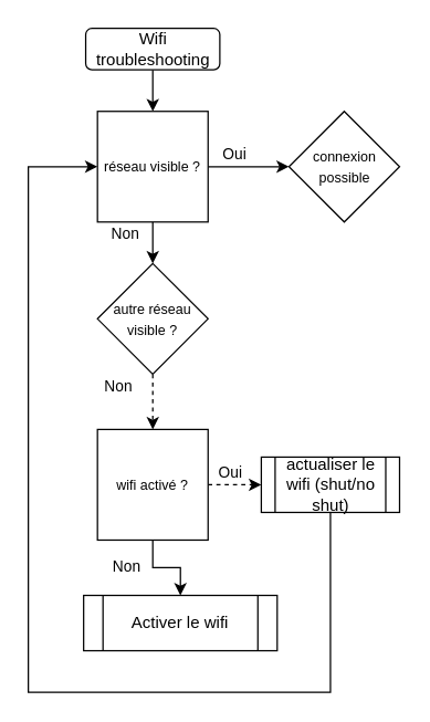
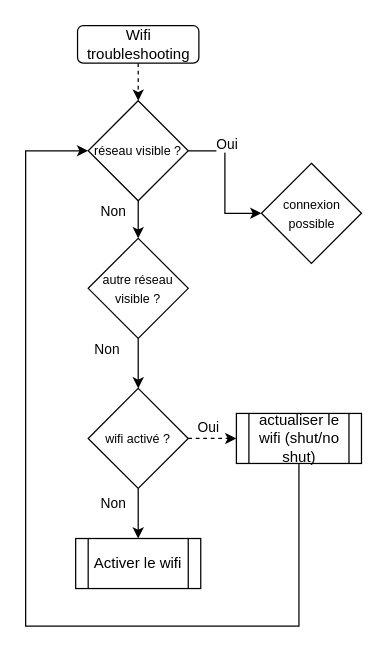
- <mxCell id="2" style="edgeStyle=orthogonalEdgeStyle;rounded=0;orthogonalLoop=1;jettySize=auto;html=1;exitX=0.5;exitY=1;exitDx=0;exitDy=0;entryX=0.5;entryY=0;entryDx=0;entryDy=0;" edge="1" parent="1" source="3" target="9"><mxGeometry relative="1" as="geometry"><mxPoint x="108.5" y="80" as="targetPoint" /></mxGeometry></mxCell>
+ <mxCell id="2" style="edgeStyle=orthogonalEdgeStyle;rounded=0;orthogonalLoop=1;jettySize=auto;html=1;exitX=0.5;exitY=1;exitDx=0;exitDy=0;entryX=0.5;entryY=0;entryDx=0;entryDy=0;dashed=1;" edge="1" parent="1" source="3" target="9"><mxGeometry relative="1" as="geometry"><mxPoint x="108.5" y="80" as="targetPoint" /></mxGeometry></mxCell>
- <mxCell id="9" value="&lt;font style=&quot;font-size: 10px;&quot;&gt;réseau visible ?&lt;/font&gt;" style="whiteSpace=wrap;html=1;rounded=0;" vertex="1" parent="1"><mxGeometry x="70" y="80" width="80" height="80" as="geometry" /></mxCell>
+ <mxCell id="9" value="&lt;font style=&quot;font-size: 10px;&quot;&gt;réseau visible ?&lt;/font&gt;" style="rhombus;whiteSpace=wrap;html=1;" vertex="1" parent="1"><mxGeometry x="70" y="80" width="80" height="80" as="geometry" /></mxCell>
- <mxCell id="6" value="&lt;font style=&quot;font-size: 10px;&quot;&gt;connexion possible&lt;/font&gt;" style="rhombus;whiteSpace=wrap;html=1;" vertex="1" parent="1"><mxGeometry x="208.5" y="80" width="80" height="80" as="geometry" /></mxCell>
+ <mxCell id="6" value="&lt;font style=&quot;font-size: 10px;&quot;&gt;connexion possible&lt;/font&gt;" style="rhombus;whiteSpace=wrap;html=1;" vertex="1" parent="1"><mxGeometry x="208.5" y="130" width="80" height="80" as="geometry" /></mxCell>
- <mxCell id="10" style="edgeStyle=orthogonalEdgeStyle;rounded=0;orthogonalLoop=1;jettySize=auto;html=1;exitX=0.5;exitY=1;exitDx=0;exitDy=0;entryX=0.5;entryY=0;entryDx=0;entryDy=0;dashed=1;" edge="1" parent="1" source="11" target="16"><mxGeometry relative="1" as="geometry" /></mxCell>
+ <mxCell id="10" style="edgeStyle=orthogonalEdgeStyle;rounded=0;orthogonalLoop=1;jettySize=auto;html=1;exitX=0.5;exitY=1;exitDx=0;exitDy=0;entryX=0.5;entryY=0;entryDx=0;entryDy=0;" edge="1" parent="1" source="11" target="16"><mxGeometry relative="1" as="geometry" /></mxCell>
- <mxCell id="16" value="&lt;font style=&quot;font-size: 10px;&quot;&gt;wifi activé ?&lt;/font&gt;" style="whiteSpace=wrap;html=1;rounded=0;" vertex="1" parent="1"><mxGeometry x="70" y="310" width="80" height="80" as="geometry" /></mxCell>
+ <mxCell id="16" value="&lt;font style=&quot;font-size: 10px;&quot;&gt;wifi activé ?&lt;/font&gt;" style="rhombus;whiteSpace=wrap;html=1;" vertex="1" parent="1"><mxGeometry x="70" y="310" width="80" height="80" as="geometry" /></mxCell>
- <mxCell id="18" value="Activer le wifi" style="shape=process;whiteSpace=wrap;html=1;backgroundOutline=1;" vertex="1" parent="1"><mxGeometry x="60" y="430" width="140" height="40" as="geometry" /></mxCell>
+ <mxCell id="18" value="Activer le wifi" style="shape=process;whiteSpace=wrap;html=1;backgroundOutline=1;" vertex="1" parent="1"><mxGeometry x="60" y="430" width="100" height="40" as="geometry" /></mxCell>
